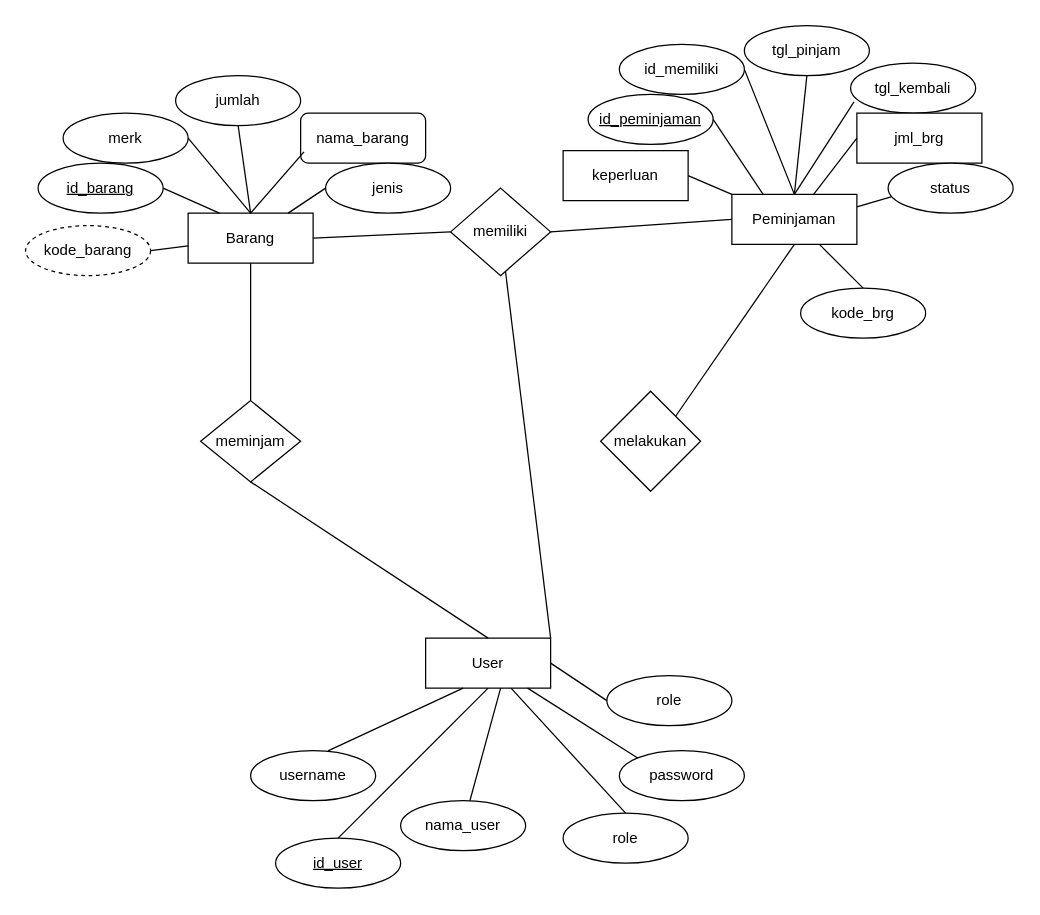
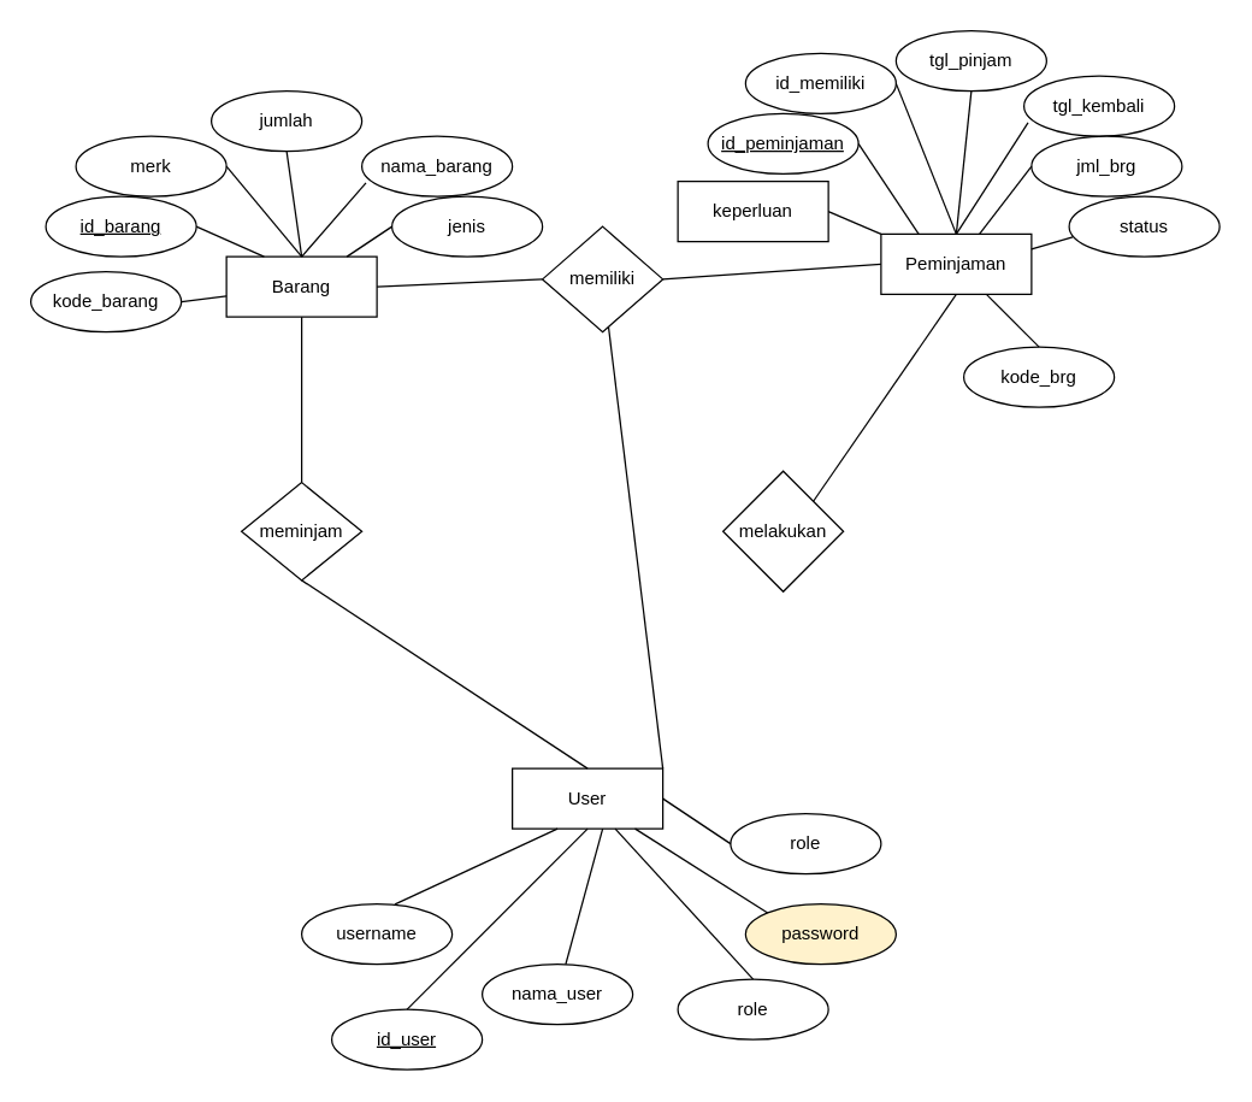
- <mxCell id="4" value="nama_barang" style="whiteSpace=wrap;html=1;align=center;rounded=1;" parent="1" vertex="1"><mxGeometry x="240" y="90" width="100" height="40" as="geometry" /></mxCell>
+ <mxCell id="4" value="nama_barang" style="ellipse;whiteSpace=wrap;html=1;align=center;" parent="1" vertex="1"><mxGeometry x="240" y="90" width="100" height="40" as="geometry" /></mxCell>
- <mxCell id="23" value="jml_brg" style="whiteSpace=wrap;html=1;align=center;rounded=0;" parent="1" vertex="1"><mxGeometry x="685" y="90" width="100" height="40" as="geometry" /></mxCell>
+ <mxCell id="23" value="jml_brg" style="ellipse;whiteSpace=wrap;html=1;align=center;" parent="1" vertex="1"><mxGeometry x="685" y="90" width="100" height="40" as="geometry" /></mxCell>
- <mxCell id="52" value="kode_barang" style="ellipse;whiteSpace=wrap;html=1;align=center;dashed=1;" vertex="1" parent="1"><mxGeometry x="20" y="180" width="100" height="40" as="geometry" /></mxCell>
+ <mxCell id="52" value="kode_barang" style="ellipse;whiteSpace=wrap;html=1;align=center;" vertex="1" parent="1"><mxGeometry x="20" y="180" width="100" height="40" as="geometry" /></mxCell>
- <mxCell id="45" value="password" style="ellipse;whiteSpace=wrap;html=1;align=center;" parent="1" vertex="1"><mxGeometry x="495" y="600" width="100" height="40" as="geometry" /></mxCell>
+ <mxCell id="45" value="password" style="ellipse;whiteSpace=wrap;html=1;align=center;fillColor=#fff2cc;" parent="1" vertex="1"><mxGeometry x="495" y="600" width="100" height="40" as="geometry" /></mxCell>
